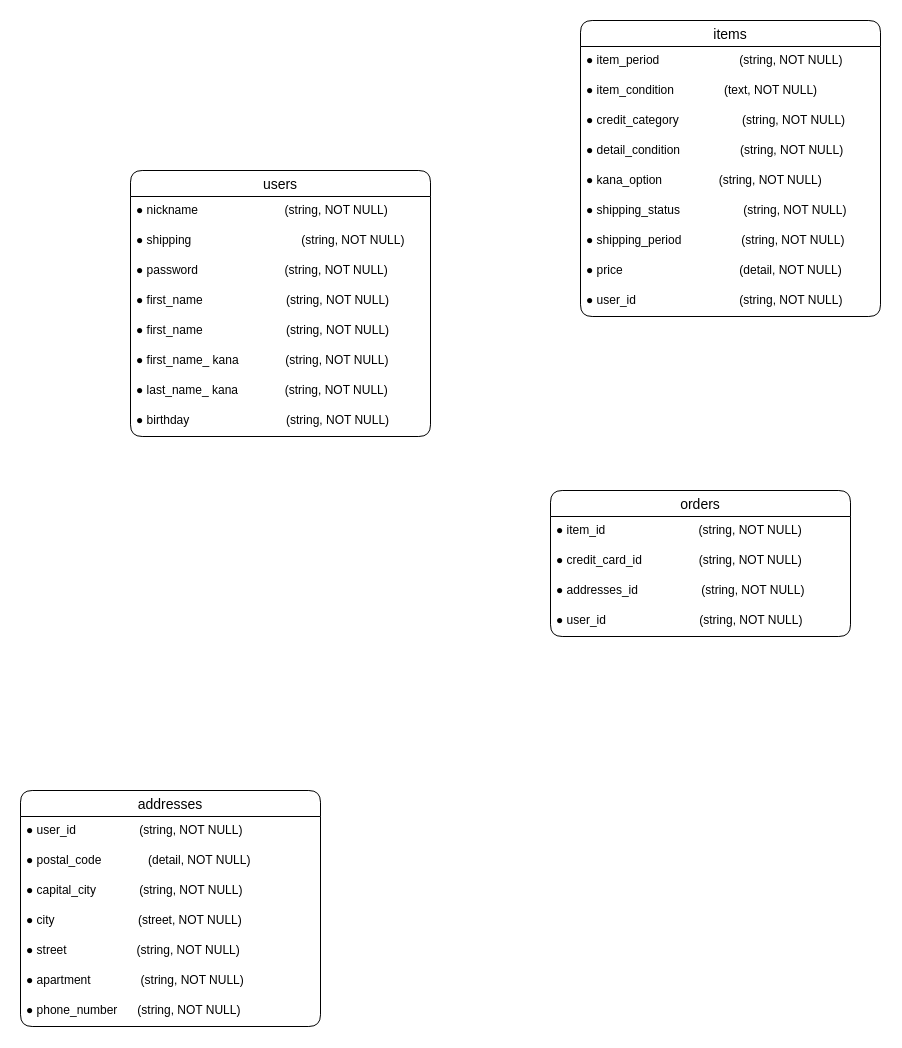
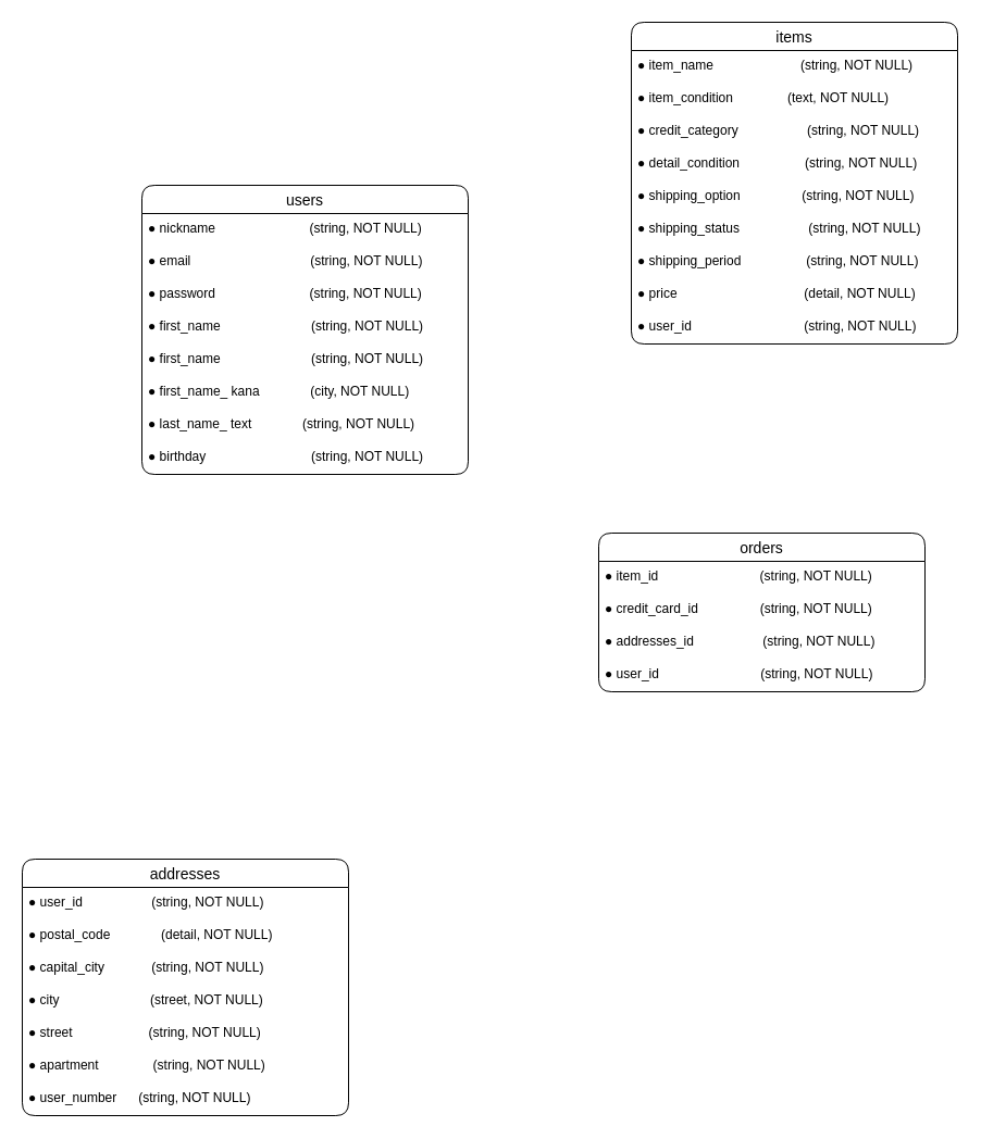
- <mxCell id="12" value="● item_period                        (string, NOT NULL)" style="text;strokeColor=none;fillColor=none;spacingLeft=4;spacingRight=4;overflow=hidden;rotatable=0;points=[[0,0.5],[1,0.5]];portConstraint=eastwest;fontSize=12;rounded=1;" vertex="1" parent="11"><mxGeometry y="26" width="300" height="30" as="geometry" /></mxCell>
+ <mxCell id="12" value="● item_name                        (string, NOT NULL)" style="text;strokeColor=none;fillColor=none;spacingLeft=4;spacingRight=4;overflow=hidden;rotatable=0;points=[[0,0.5],[1,0.5]];portConstraint=eastwest;fontSize=12;rounded=1;" vertex="1" parent="11"><mxGeometry y="26" width="300" height="30" as="geometry" /></mxCell>
- <mxCell id="16" value="● kana_option                 (string, NOT NULL)" style="text;strokeColor=none;fillColor=none;spacingLeft=4;spacingRight=4;overflow=hidden;rotatable=0;points=[[0,0.5],[1,0.5]];portConstraint=eastwest;fontSize=12;rounded=1;" vertex="1" parent="11"><mxGeometry y="146" width="300" height="30" as="geometry" /></mxCell>
+ <mxCell id="16" value="● shipping_option                 (string, NOT NULL)" style="text;strokeColor=none;fillColor=none;spacingLeft=4;spacingRight=4;overflow=hidden;rotatable=0;points=[[0,0.5],[1,0.5]];portConstraint=eastwest;fontSize=12;rounded=1;" vertex="1" parent="11"><mxGeometry y="146" width="300" height="30" as="geometry" /></mxCell>
- <mxCell id="4" value="● shipping                                 (string, NOT NULL)" style="text;strokeColor=none;fillColor=none;spacingLeft=4;spacingRight=4;overflow=hidden;rotatable=0;points=[[0,0.5],[1,0.5]];portConstraint=eastwest;fontSize=12;rounded=1;" vertex="1" parent="2"><mxGeometry y="56" width="300" height="30" as="geometry" /></mxCell>
+ <mxCell id="4" value="● email                                 (string, NOT NULL)" style="text;strokeColor=none;fillColor=none;spacingLeft=4;spacingRight=4;overflow=hidden;rotatable=0;points=[[0,0.5],[1,0.5]];portConstraint=eastwest;fontSize=12;rounded=1;" vertex="1" parent="2"><mxGeometry y="56" width="300" height="30" as="geometry" /></mxCell>
- <mxCell id="8" value="● first_name_ kana              (string, NOT NULL)" style="text;strokeColor=none;fillColor=none;spacingLeft=4;spacingRight=4;overflow=hidden;rotatable=0;points=[[0,0.5],[1,0.5]];portConstraint=eastwest;fontSize=12;rounded=1;" vertex="1" parent="2"><mxGeometry y="176" width="300" height="30" as="geometry" /></mxCell>
+ <mxCell id="8" value="● first_name_ kana              (city, NOT NULL)" style="text;strokeColor=none;fillColor=none;spacingLeft=4;spacingRight=4;overflow=hidden;rotatable=0;points=[[0,0.5],[1,0.5]];portConstraint=eastwest;fontSize=12;rounded=1;" vertex="1" parent="2"><mxGeometry y="176" width="300" height="30" as="geometry" /></mxCell>
- <mxCell id="9" value="● last_name_ kana              (string, NOT NULL)" style="text;strokeColor=none;fillColor=none;spacingLeft=4;spacingRight=4;overflow=hidden;rotatable=0;points=[[0,0.5],[1,0.5]];portConstraint=eastwest;fontSize=12;rounded=1;" vertex="1" parent="2"><mxGeometry y="206" width="300" height="30" as="geometry" /></mxCell>
+ <mxCell id="9" value="● last_name_ text              (string, NOT NULL)" style="text;strokeColor=none;fillColor=none;spacingLeft=4;spacingRight=4;overflow=hidden;rotatable=0;points=[[0,0.5],[1,0.5]];portConstraint=eastwest;fontSize=12;rounded=1;" vertex="1" parent="2"><mxGeometry y="206" width="300" height="30" as="geometry" /></mxCell>
- <mxCell id="28" value="● phone_number      (string, NOT NULL)" style="text;strokeColor=none;fillColor=none;spacingLeft=4;spacingRight=4;overflow=hidden;rotatable=0;points=[[0,0.5],[1,0.5]];portConstraint=eastwest;fontSize=12;rounded=1;" vertex="1" parent="21"><mxGeometry y="206" width="300" height="30" as="geometry" /></mxCell>
+ <mxCell id="28" value="● user_number      (string, NOT NULL)" style="text;strokeColor=none;fillColor=none;spacingLeft=4;spacingRight=4;overflow=hidden;rotatable=0;points=[[0,0.5],[1,0.5]];portConstraint=eastwest;fontSize=12;rounded=1;" vertex="1" parent="21"><mxGeometry y="206" width="300" height="30" as="geometry" /></mxCell>
